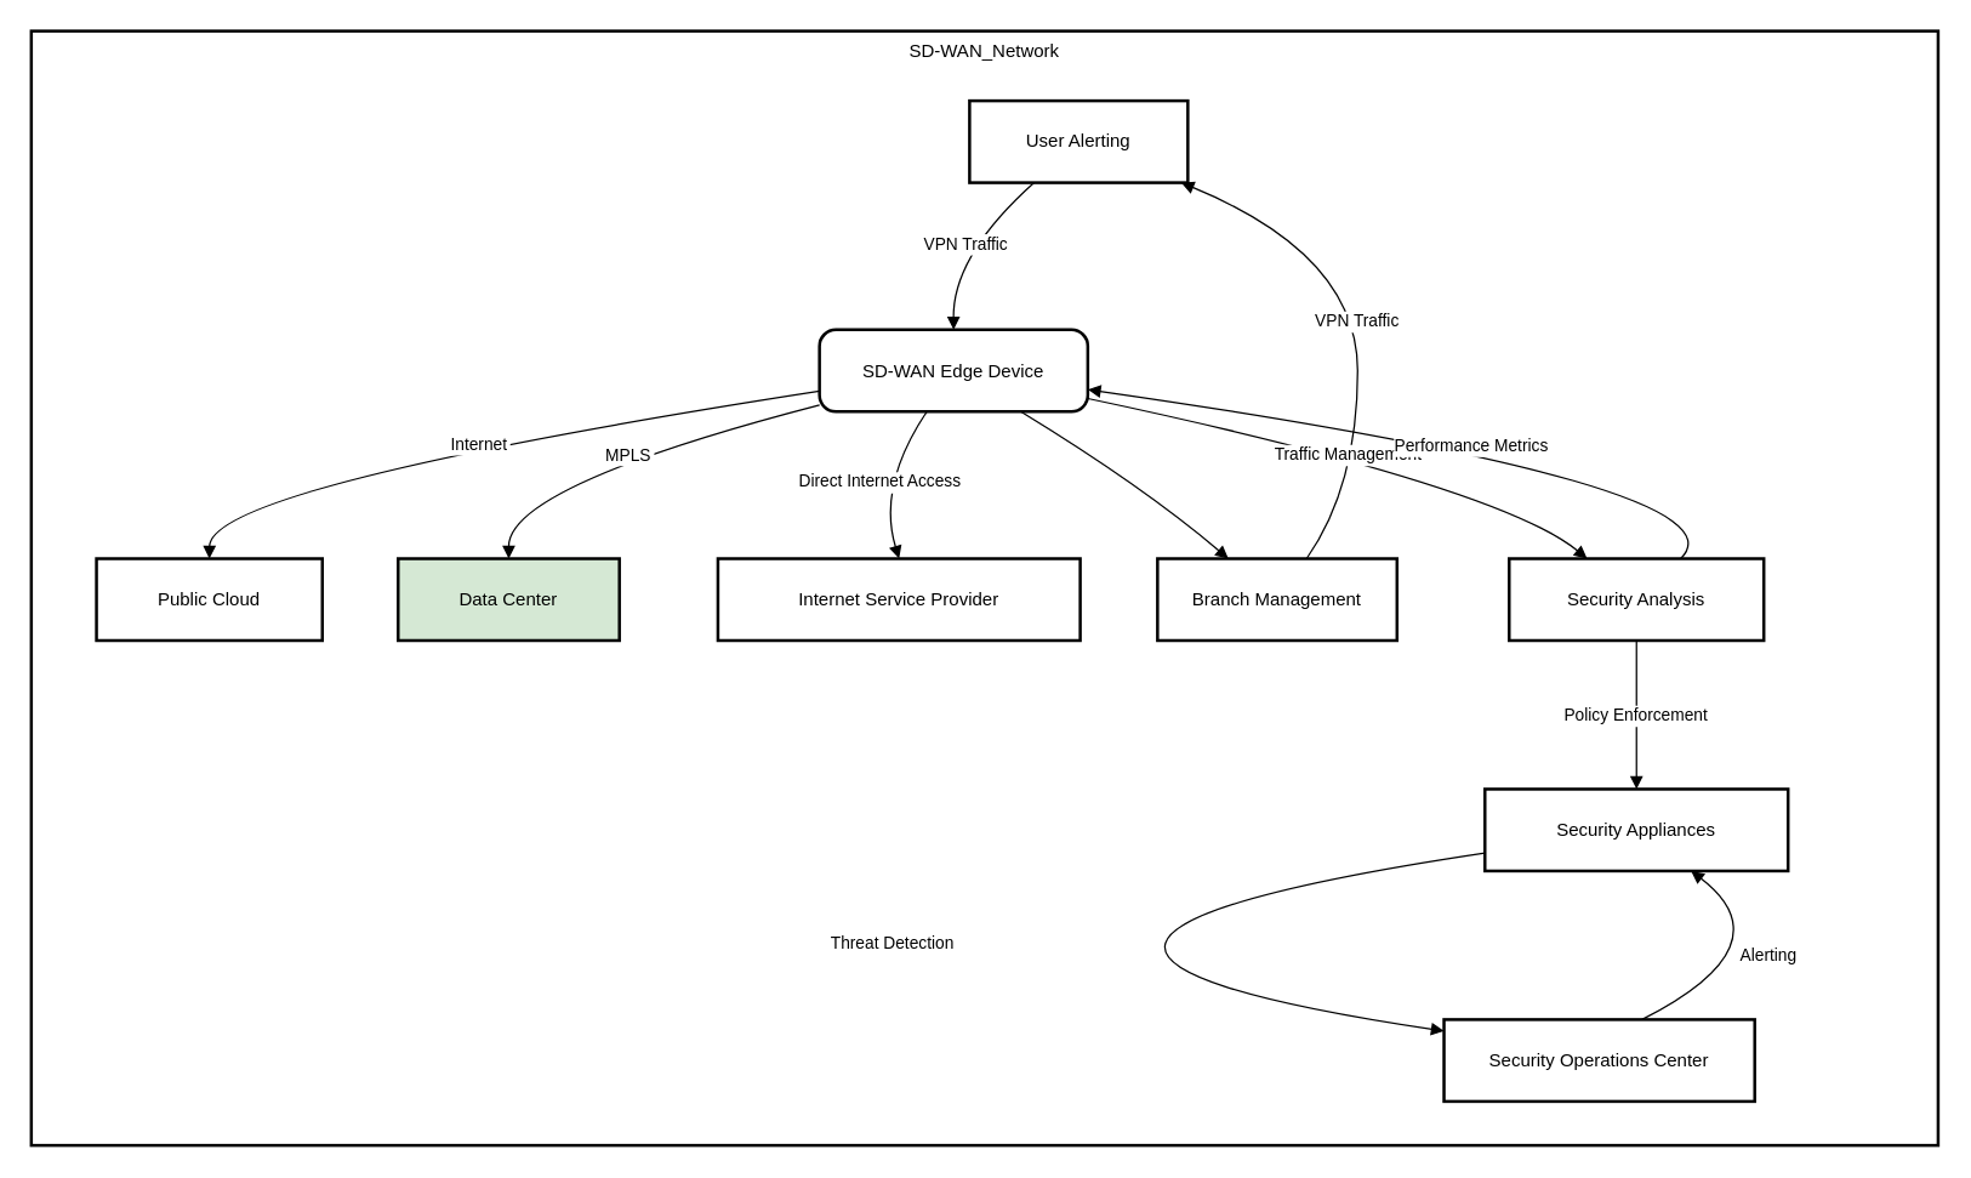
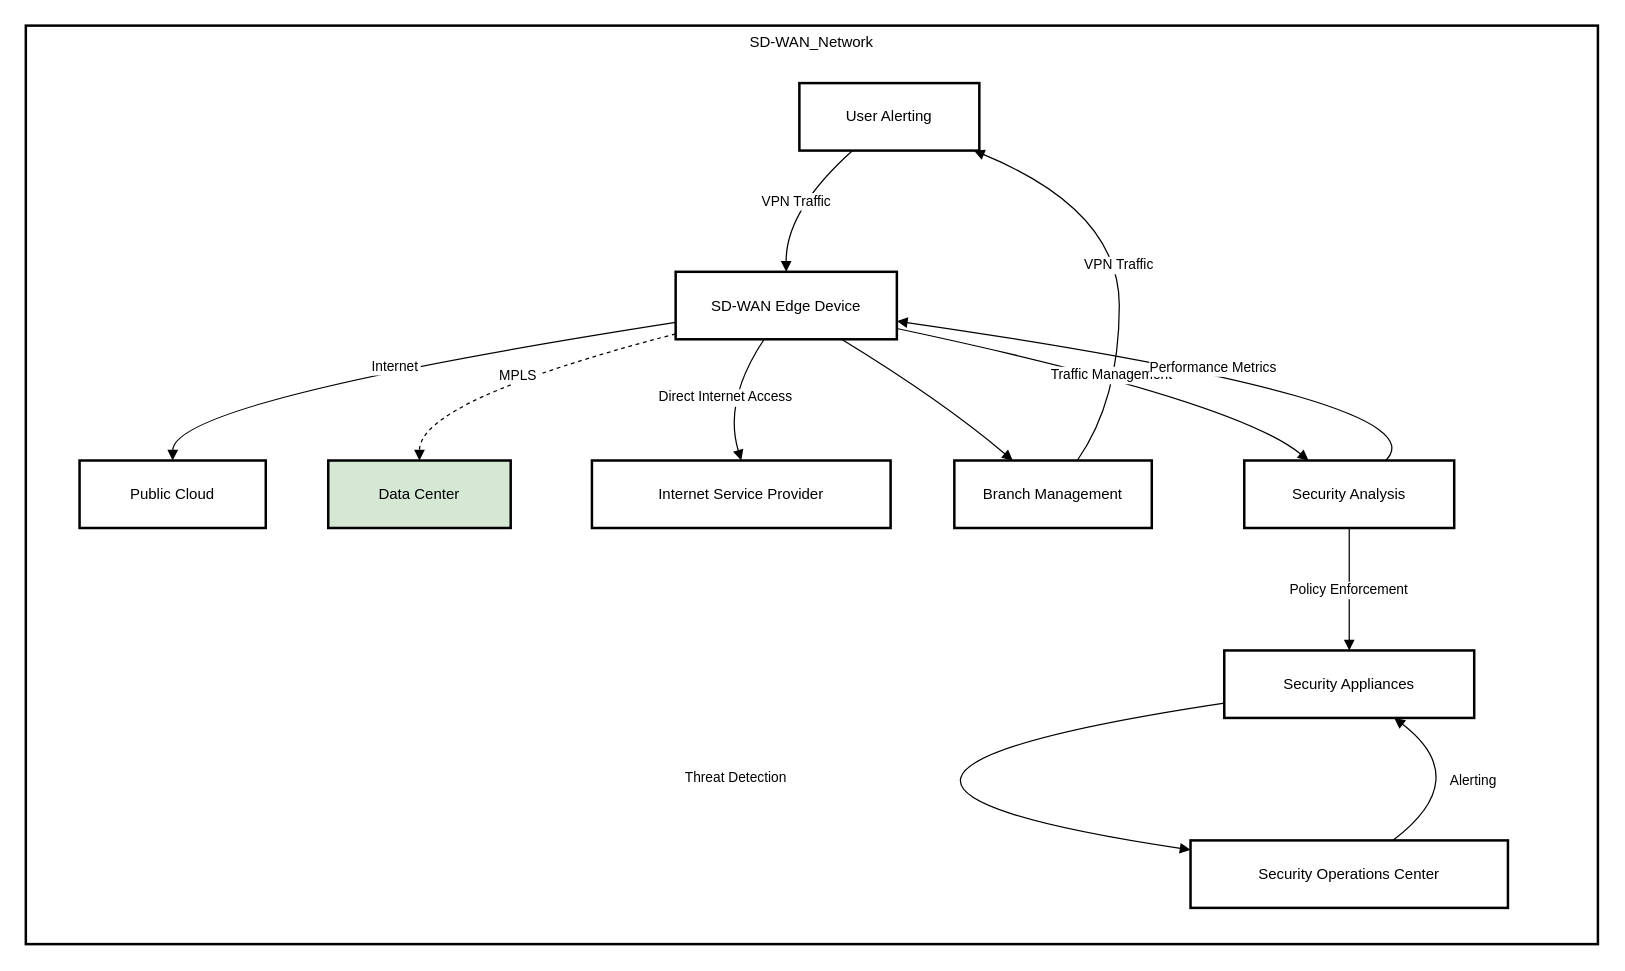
- <mxCell id="4" value="SD-WAN Edge Device" style="rounded=1;arcSize=20;strokeWidth=2" vertex="1" parent="2"><mxGeometry x="520" y="197" width="177" height="54" as="geometry" /></mxCell>
+ <mxCell id="4" value="SD-WAN Edge Device" style="arcSize=20;strokeWidth=2;rounded=0;" vertex="1" parent="2"><mxGeometry x="520" y="197" width="177" height="54" as="geometry" /></mxCell>
- <mxCell id="14" value="MPLS" style="curved=1;startArrow=none;endArrow=block;exitX=0;exitY=0.92;entryX=0.5;entryY=0.01;" edge="1" parent="2" source="4" target="6"><mxGeometry relative="1" as="geometry"><Array as="points"><mxPoint x="315" y="300" /></Array></mxGeometry></mxCell>
+ <mxCell id="14" value="MPLS" style="curved=1;startArrow=none;endArrow=block;exitX=0;exitY=0.92;entryX=0.5;entryY=0.01;dashed=1;" edge="1" parent="2" source="4" target="6"><mxGeometry relative="1" as="geometry"><Array as="points"><mxPoint x="315" y="300" /></Array></mxGeometry></mxCell>
- <mxCell id="11" value="Security Operations Center" style="whiteSpace=wrap;strokeWidth=2;" vertex="1" parent="2"><mxGeometry x="932" y="652" width="205" height="54" as="geometry" /></mxCell>
+ <mxCell id="11" value="Security Operations Center" style="whiteSpace=wrap;strokeWidth=2;" vertex="1" parent="2"><mxGeometry x="932" y="652" width="254" height="54" as="geometry" /></mxCell>
